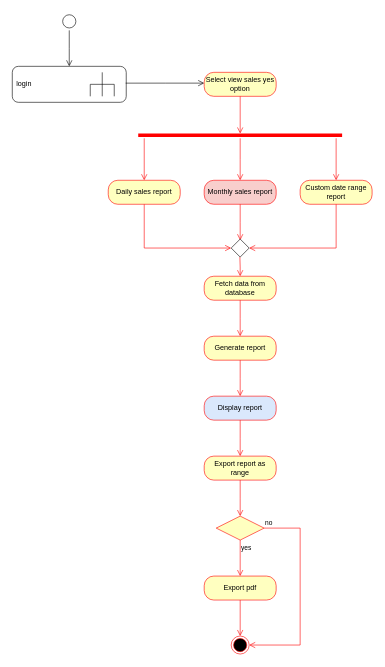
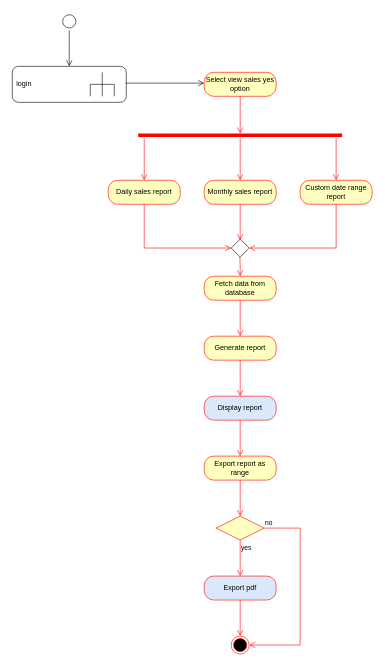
- <mxCell id="14" value="Monthly sales report" style="rounded=1;whiteSpace=wrap;html=1;arcSize=40;fontColor=#000000;fillColor=#f8cecc;strokeColor=#ff0000;" vertex="1" parent="1"><mxGeometry x="340" y="300" width="120" height="40" as="geometry" /></mxCell>
+ <mxCell id="14" value="Monthly sales report" style="rounded=1;whiteSpace=wrap;html=1;arcSize=40;fontColor=#000000;fillColor=#ffffc0;strokeColor=#ff0000;" vertex="1" parent="1"><mxGeometry x="340" y="300" width="120" height="40" as="geometry" /></mxCell>
- <mxCell id="31" value="Export pdf" style="rounded=1;whiteSpace=wrap;html=1;arcSize=40;fontColor=#000000;fillColor=#ffffc0;strokeColor=#ff0000;" vertex="1" parent="1"><mxGeometry x="340" y="960" width="120" height="40" as="geometry" /></mxCell>
+ <mxCell id="31" value="Export pdf" style="rounded=1;whiteSpace=wrap;html=1;arcSize=40;fontColor=#000000;fillColor=#dae8fc;strokeColor=#ff0000;" vertex="1" parent="1"><mxGeometry x="340" y="960" width="120" height="40" as="geometry" /></mxCell>
